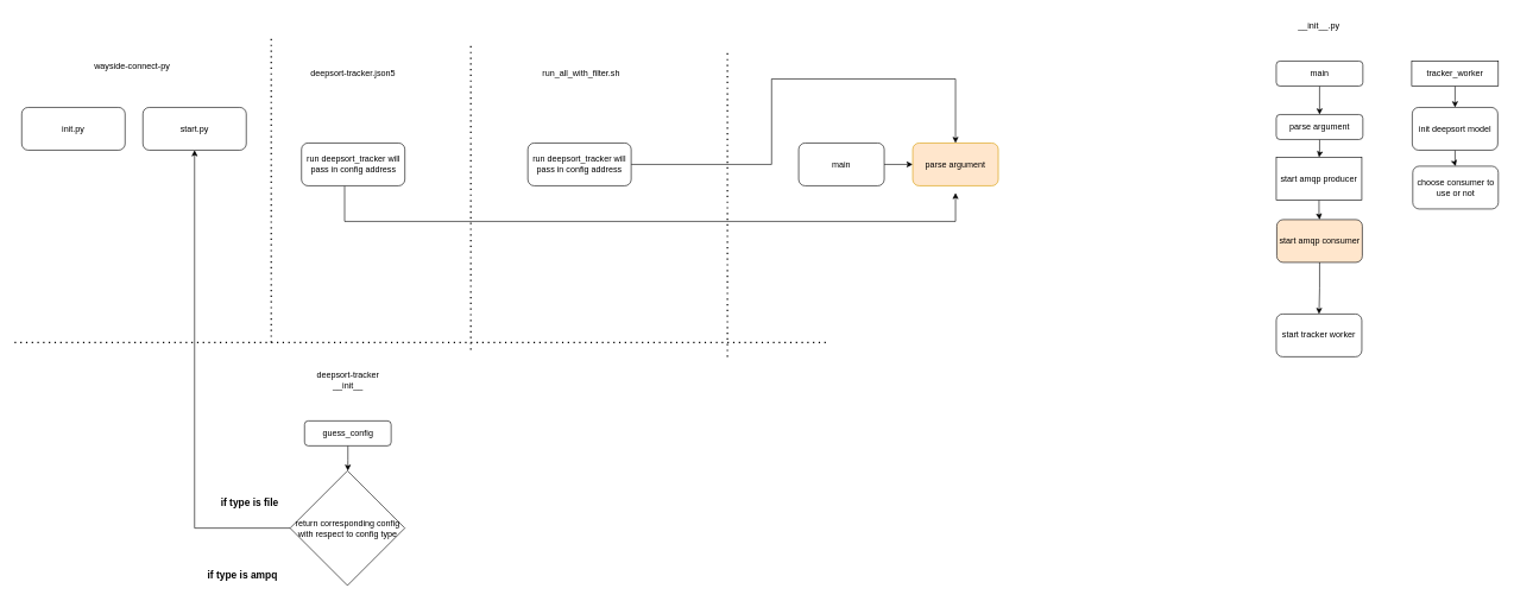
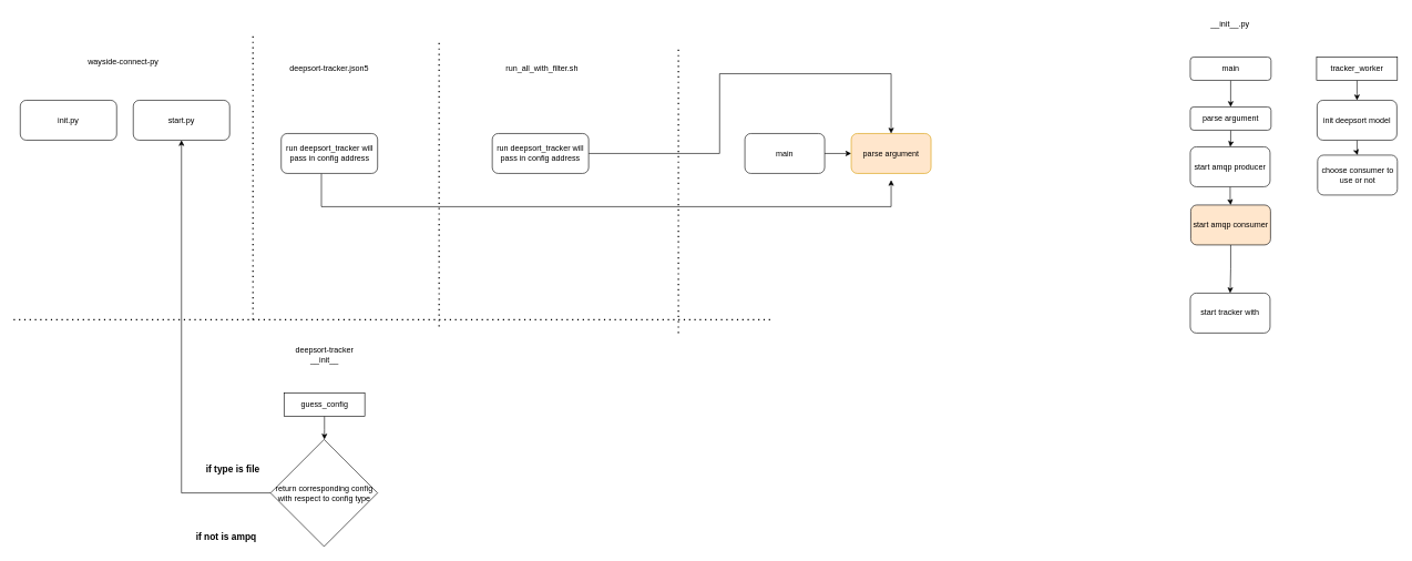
- <mxCell id="31" value="start amqp producer" style="whiteSpace=wrap;html=1;rounded=0;" vertex="1" parent="1"><mxGeometry x="1790" y="220" width="120" height="60" as="geometry" /></mxCell>
+ <mxCell id="31" value="start amqp producer" style="whiteSpace=wrap;html=1;rounded=1;" vertex="1" parent="1"><mxGeometry x="1790" y="220" width="120" height="60" as="geometry" /></mxCell>
- <mxCell id="36" value="start tracker worker" style="whiteSpace=wrap;html=1;rounded=1;" vertex="1" parent="1"><mxGeometry x="1790" y="440" width="120" height="60" as="geometry" /></mxCell>
+ <mxCell id="36" value="start tracker with" style="whiteSpace=wrap;html=1;rounded=1;" vertex="1" parent="1"><mxGeometry x="1790" y="440" width="120" height="60" as="geometry" /></mxCell>
- <mxCell id="20" value="guess_config" style="rounded=1;whiteSpace=wrap;html=1;" parent="1" vertex="1"><mxGeometry x="426.75" y="590" width="121.5" height="35" as="geometry" /></mxCell>
+ <mxCell id="20" value="guess_config" style="whiteSpace=wrap;html=1;rounded=0;" parent="1" vertex="1"><mxGeometry x="426.75" y="590" width="121.5" height="35" as="geometry" /></mxCell>
- <mxCell id="24" value="if type is ampq" style="text;html=1;strokeColor=none;fillColor=none;align=center;verticalAlign=middle;whiteSpace=wrap;rounded=0;fontSize=14;fontStyle=1" parent="1" vertex="1"><mxGeometry x="280" y="791" width="120" height="30" as="geometry" /></mxCell>
+ <mxCell id="24" value="if not is ampq" style="text;html=1;strokeColor=none;fillColor=none;align=center;verticalAlign=middle;whiteSpace=wrap;rounded=0;fontSize=14;fontStyle=1" parent="1" vertex="1"><mxGeometry x="280" y="791" width="120" height="30" as="geometry" /></mxCell>
